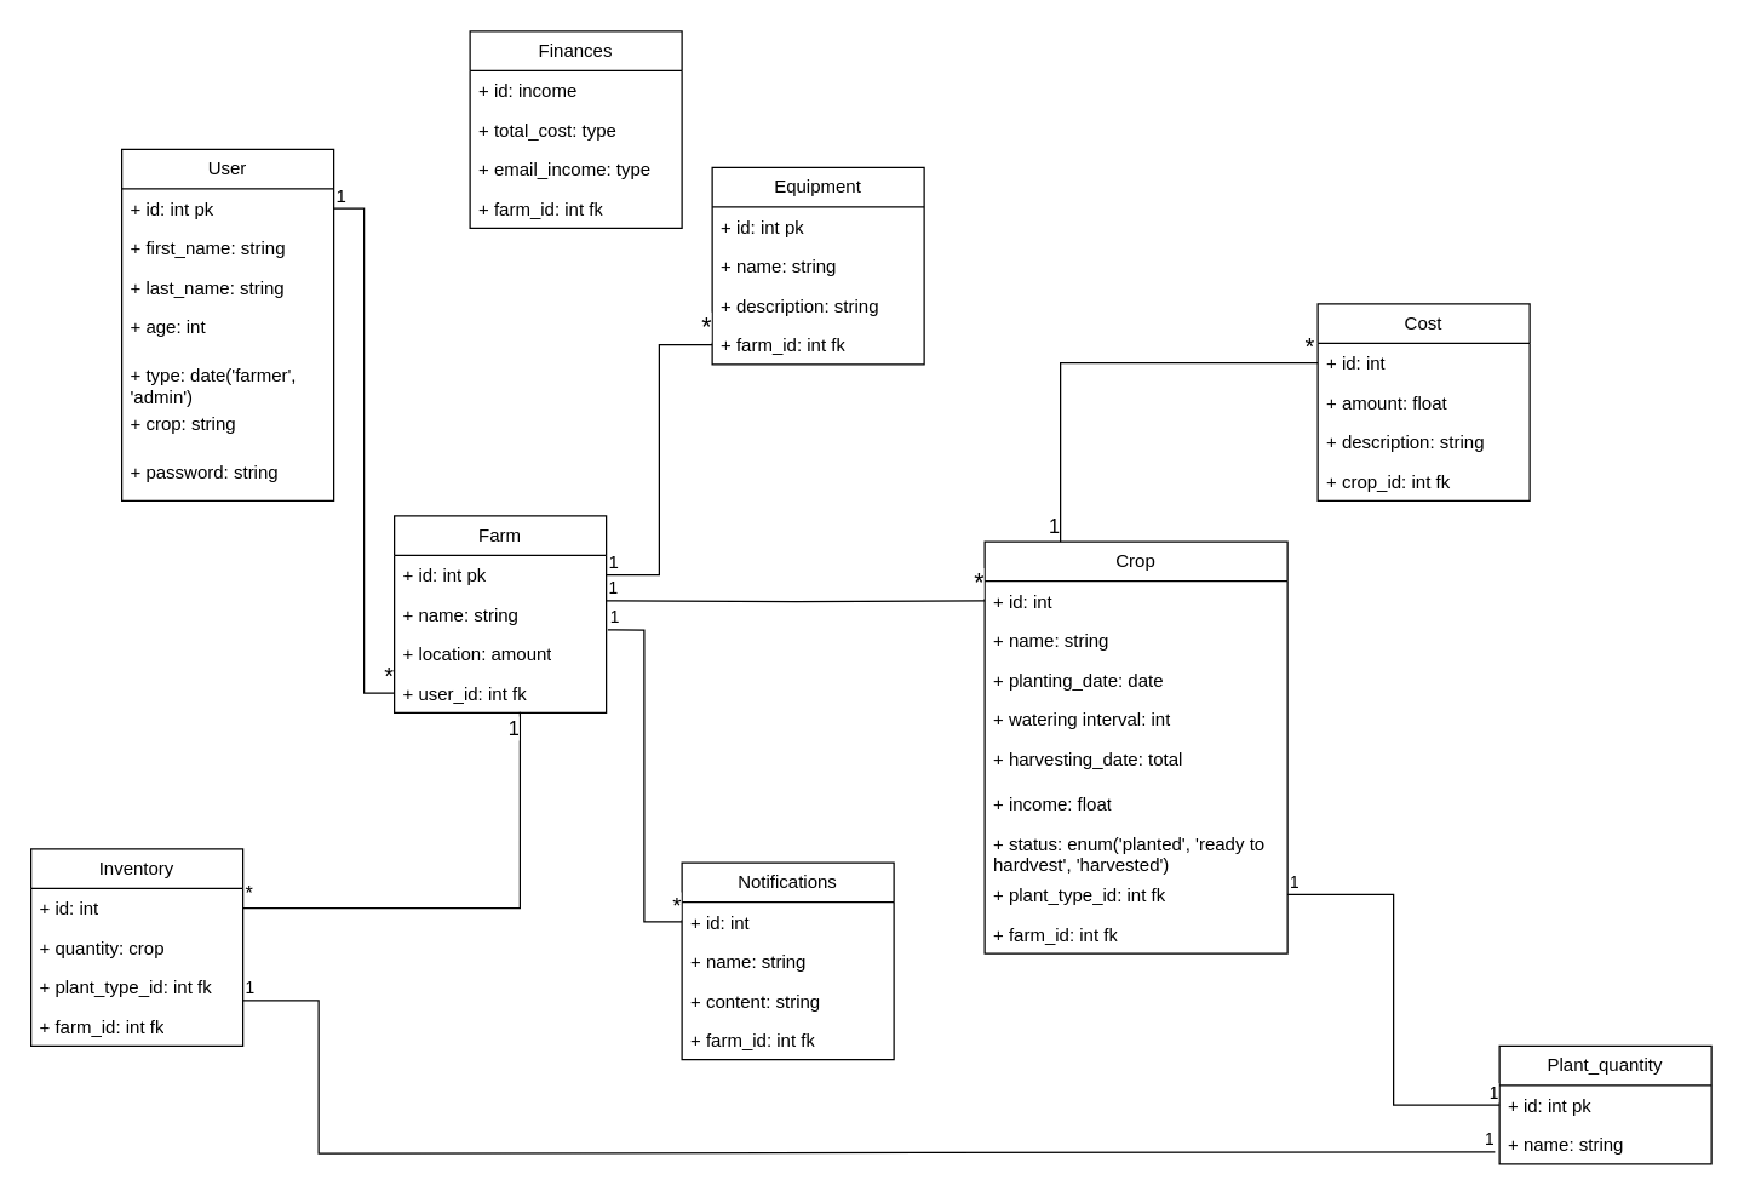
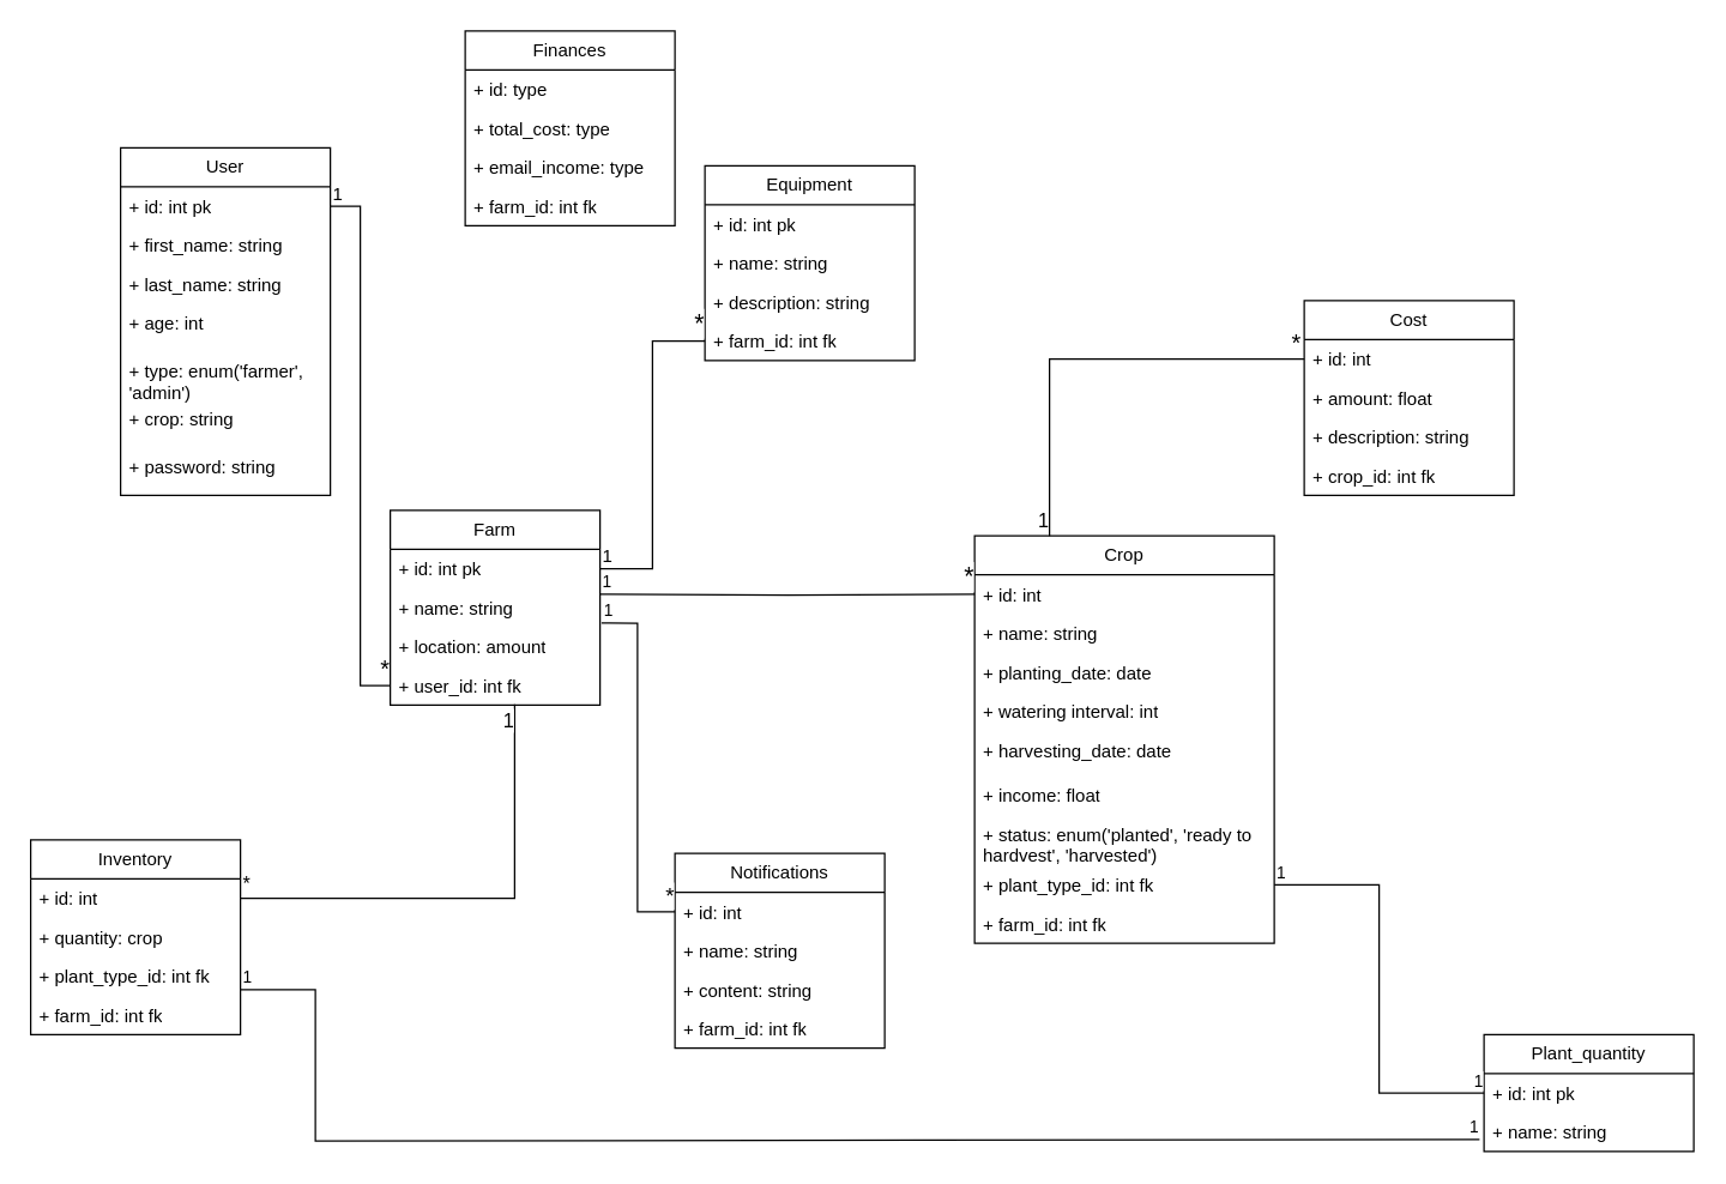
- <mxCell id="40" value="+ id: income" style="text;strokeColor=none;fillColor=none;align=left;verticalAlign=top;spacingLeft=4;spacingRight=4;overflow=hidden;rotatable=0;points=[[0,0.5],[1,0.5]];portConstraint=eastwest;whiteSpace=wrap;html=1;" parent="39" vertex="1"><mxGeometry y="26" width="140" height="26" as="geometry" /></mxCell>
+ <mxCell id="40" value="+ id: type" style="text;strokeColor=none;fillColor=none;align=left;verticalAlign=top;spacingLeft=4;spacingRight=4;overflow=hidden;rotatable=0;points=[[0,0.5],[1,0.5]];portConstraint=eastwest;whiteSpace=wrap;html=1;" parent="39" vertex="1"><mxGeometry y="26" width="140" height="26" as="geometry" /></mxCell>
- <mxCell id="7" value="+ type: date('farmer', 'admin')" style="text;strokeColor=none;fillColor=none;align=left;verticalAlign=top;spacingLeft=4;spacingRight=4;overflow=hidden;rotatable=0;points=[[0,0.5],[1,0.5]];portConstraint=eastwest;whiteSpace=wrap;html=1;" parent="2" vertex="1"><mxGeometry y="136" width="140" height="32" as="geometry" /></mxCell>
+ <mxCell id="7" value="+ type: enum('farmer', 'admin')" style="text;strokeColor=none;fillColor=none;align=left;verticalAlign=top;spacingLeft=4;spacingRight=4;overflow=hidden;rotatable=0;points=[[0,0.5],[1,0.5]];portConstraint=eastwest;whiteSpace=wrap;html=1;" parent="2" vertex="1"><mxGeometry y="136" width="140" height="32" as="geometry" /></mxCell>
- <mxCell id="31" value="+ harvesting_date: total" style="text;strokeColor=none;fillColor=none;align=left;verticalAlign=top;spacingLeft=4;spacingRight=4;overflow=hidden;rotatable=0;points=[[0,0.5],[1,0.5]];portConstraint=eastwest;whiteSpace=wrap;html=1;" parent="26" vertex="1"><mxGeometry y="130" width="200" height="30" as="geometry" /></mxCell>
+ <mxCell id="31" value="+ harvesting_date: date" style="text;strokeColor=none;fillColor=none;align=left;verticalAlign=top;spacingLeft=4;spacingRight=4;overflow=hidden;rotatable=0;points=[[0,0.5],[1,0.5]];portConstraint=eastwest;whiteSpace=wrap;html=1;" parent="26" vertex="1"><mxGeometry y="130" width="200" height="30" as="geometry" /></mxCell>
